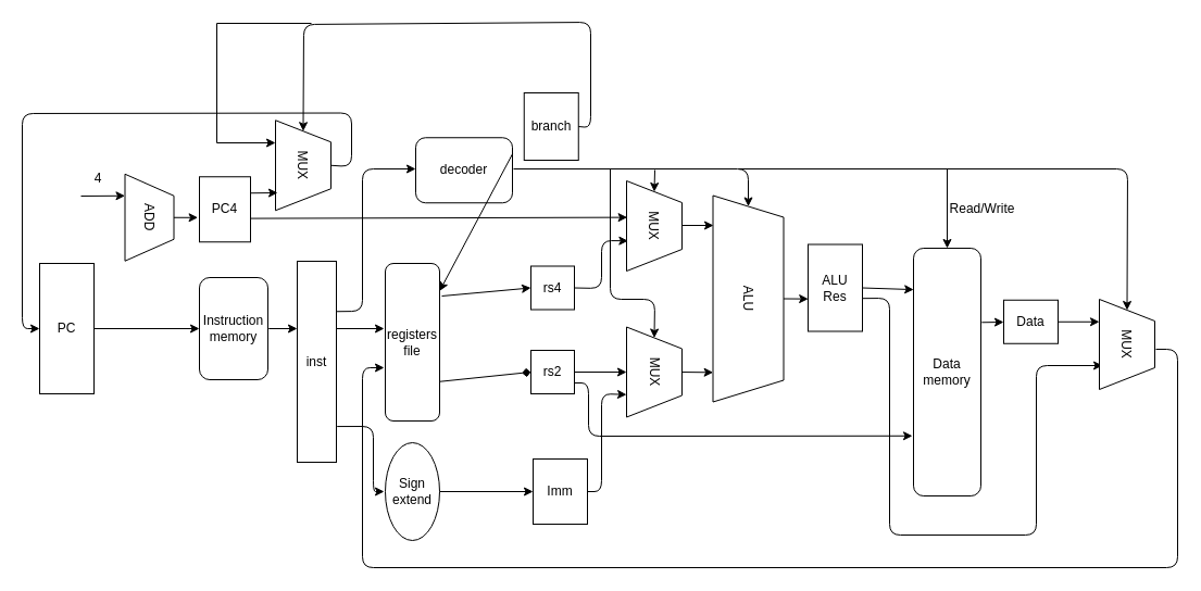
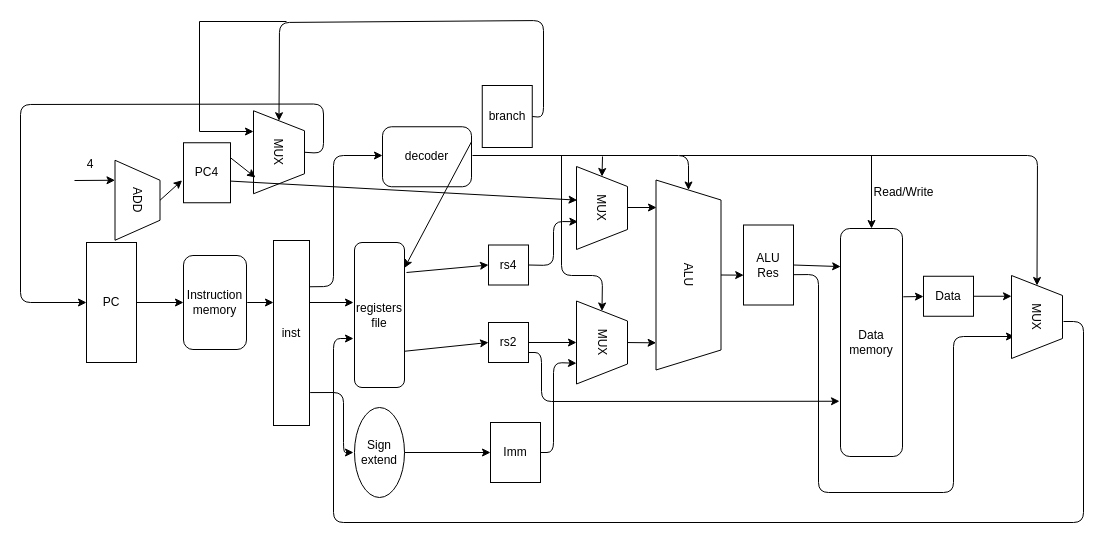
- <mxCell id="35" value="PC4" style="rounded=0;whiteSpace=wrap;html=1;" parent="1" vertex="1"><mxGeometry x="183" y="162.25" width="47" height="60" as="geometry" /></mxCell>
+ <mxCell id="35" value="PC4" style="rounded=0;whiteSpace=wrap;html=1;" parent="1" vertex="1"><mxGeometry x="183" y="142.25" width="47" height="60" as="geometry" /></mxCell>
- <mxCell id="3" value="PC" style="rounded=0;whiteSpace=wrap;html=1;" parent="1" vertex="1"><mxGeometry x="36" y="242" width="50" height="120" as="geometry" /></mxCell>
+ <mxCell id="3" value="PC" style="rounded=0;whiteSpace=wrap;html=1;" parent="1" vertex="1"><mxGeometry x="86" y="242" width="50" height="120" as="geometry" /></mxCell>
- <mxCell id="16" value="" style="endArrow=diamond;html=1;entryX=0;entryY=0.5;entryDx=0;entryDy=0;exitX=1;exitY=0.75;exitDx=0;exitDy=0;" parent="1" target="8" edge="1" source="52"><mxGeometry width="50" height="50" relative="1" as="geometry"><mxPoint x="463" y="342" as="sourcePoint" /><mxPoint x="683" y="362" as="targetPoint" /></mxGeometry></mxCell>
+ <mxCell id="16" value="" style="endArrow=classic;html=1;entryX=0;entryY=0.5;entryDx=0;entryDy=0;exitX=1;exitY=0.75;exitDx=0;exitDy=0;" parent="1" target="8" edge="1" source="52"><mxGeometry width="50" height="50" relative="1" as="geometry"><mxPoint x="463" y="342" as="sourcePoint" /><mxPoint x="683" y="362" as="targetPoint" /></mxGeometry></mxCell>
